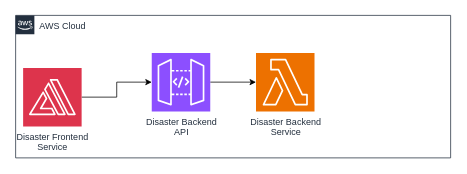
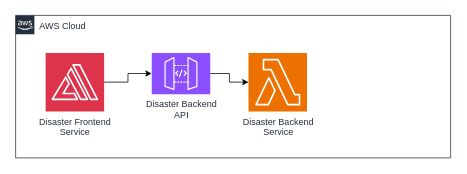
- <mxCell id="5" value="Disaster Backend&lt;br&gt;API" style="sketch=0;points=[[0,0,0],[0.25,0,0],[0.5,0,0],[0.75,0,0],[1,0,0],[0,1,0],[0.25,1,0],[0.5,1,0],[0.75,1,0],[1,1,0],[0,0.25,0],[0,0.5,0],[0,0.75,0],[1,0.25,0],[1,0.5,0],[1,0.75,0]];outlineConnect=0;fontColor=#232F3E;fillColor=#8C4FFF;strokeColor=#ffffff;dashed=0;verticalLabelPosition=bottom;verticalAlign=top;align=center;html=1;fontSize=12;fontStyle=0;aspect=fixed;shape=mxgraph.aws4.resourceIcon;resIcon=mxgraph.aws4.api_gateway;" parent="2" vertex="1"><mxGeometry x="181.5" y="50" width="78" height="78" as="geometry" /></mxCell>
+ <mxCell id="5" value="Disaster Backend&lt;br&gt;API" style="sketch=0;points=[[0,0,0],[0.25,0,0],[0.5,0,0],[0.75,0,0],[1,0,0],[0,1,0],[0.25,1,0],[0.5,1,0],[0.75,1,0],[1,1,0],[0,0.25,0],[0,0.5,0],[0,0.75,0],[1,0.25,0],[1,0.5,0],[1,0.75,0]];outlineConnect=0;fontColor=#232F3E;fillColor=#8C4FFF;strokeColor=#ffffff;dashed=0;verticalLabelPosition=bottom;verticalAlign=top;align=center;html=1;fontSize=12;fontStyle=0;aspect=fixed;shape=mxgraph.aws4.resourceIcon;resIcon=mxgraph.aws4.api_gateway;" parent="2" vertex="1"><mxGeometry x="181.5" y="50" width="78" height="55" as="geometry" /></mxCell>
- <mxCell id="3" value="Disaster Backend&lt;div&gt;Service&lt;/div&gt;" style="sketch=0;points=[[0,0,0],[0.25,0,0],[0.5,0,0],[0.75,0,0],[1,0,0],[0,1,0],[0.25,1,0],[0.5,1,0],[0.75,1,0],[1,1,0],[0,0.25,0],[0,0.5,0],[0,0.75,0],[1,0.25,0],[1,0.5,0],[1,0.75,0]];outlineConnect=0;fontColor=#232F3E;fillColor=#ED7100;strokeColor=#ffffff;dashed=0;verticalLabelPosition=bottom;verticalAlign=top;align=center;html=1;fontSize=12;fontStyle=0;aspect=fixed;shape=mxgraph.aws4.resourceIcon;resIcon=mxgraph.aws4.lambda;" parent="2" vertex="1"><mxGeometry x="320.5" y="50" width="78" height="78" as="geometry" /></mxCell>
+ <mxCell id="3" value="Disaster Backend&lt;div&gt;Service&lt;/div&gt;" style="sketch=0;points=[[0,0,0],[0.25,0,0],[0.5,0,0],[0.75,0,0],[1,0,0],[0,1,0],[0.25,1,0],[0.5,1,0],[0.75,1,0],[1,1,0],[0,0.25,0],[0,0.5,0],[0,0.75,0],[1,0.25,0],[1,0.5,0],[1,0.75,0]];outlineConnect=0;fontColor=#232F3E;fillColor=#ED7100;strokeColor=#ffffff;dashed=0;verticalLabelPosition=bottom;verticalAlign=top;align=center;html=1;fontSize=12;fontStyle=0;aspect=fixed;shape=mxgraph.aws4.resourceIcon;resIcon=mxgraph.aws4.lambda;" parent="2" vertex="1"><mxGeometry x="310.5" y="50" width="78" height="78" as="geometry" /></mxCell>
- <mxCell id="7" value="Disaster Frontend&lt;div&gt;Service&lt;/div&gt;" style="sketch=0;points=[[0,0,0],[0.25,0,0],[0.5,0,0],[0.75,0,0],[1,0,0],[0,1,0],[0.25,1,0],[0.5,1,0],[0.75,1,0],[1,1,0],[0,0.25,0],[0,0.5,0],[0,0.75,0],[1,0.25,0],[1,0.5,0],[1,0.75,0]];outlineConnect=0;fontColor=#232F3E;fillColor=#DD344C;strokeColor=#ffffff;dashed=0;verticalLabelPosition=bottom;verticalAlign=top;align=center;html=1;fontSize=12;fontStyle=0;aspect=fixed;shape=mxgraph.aws4.resourceIcon;resIcon=mxgraph.aws4.amplify;" parent="2" vertex="1"><mxGeometry x="10" y="70" width="78" height="78" as="geometry" /></mxCell>
+ <mxCell id="7" value="Disaster Frontend&lt;div&gt;Service&lt;/div&gt;" style="sketch=0;points=[[0,0,0],[0.25,0,0],[0.5,0,0],[0.75,0,0],[1,0,0],[0,1,0],[0.25,1,0],[0.5,1,0],[0.75,1,0],[1,1,0],[0,0.25,0],[0,0.5,0],[0,0.75,0],[1,0.25,0],[1,0.5,0],[1,0.75,0]];outlineConnect=0;fontColor=#232F3E;fillColor=#DD344C;strokeColor=#ffffff;dashed=0;verticalLabelPosition=bottom;verticalAlign=top;align=center;html=1;fontSize=12;fontStyle=0;aspect=fixed;shape=mxgraph.aws4.resourceIcon;resIcon=mxgraph.aws4.amplify;" parent="2" vertex="1"><mxGeometry x="40" y="50" width="78" height="78" as="geometry" /></mxCell>
